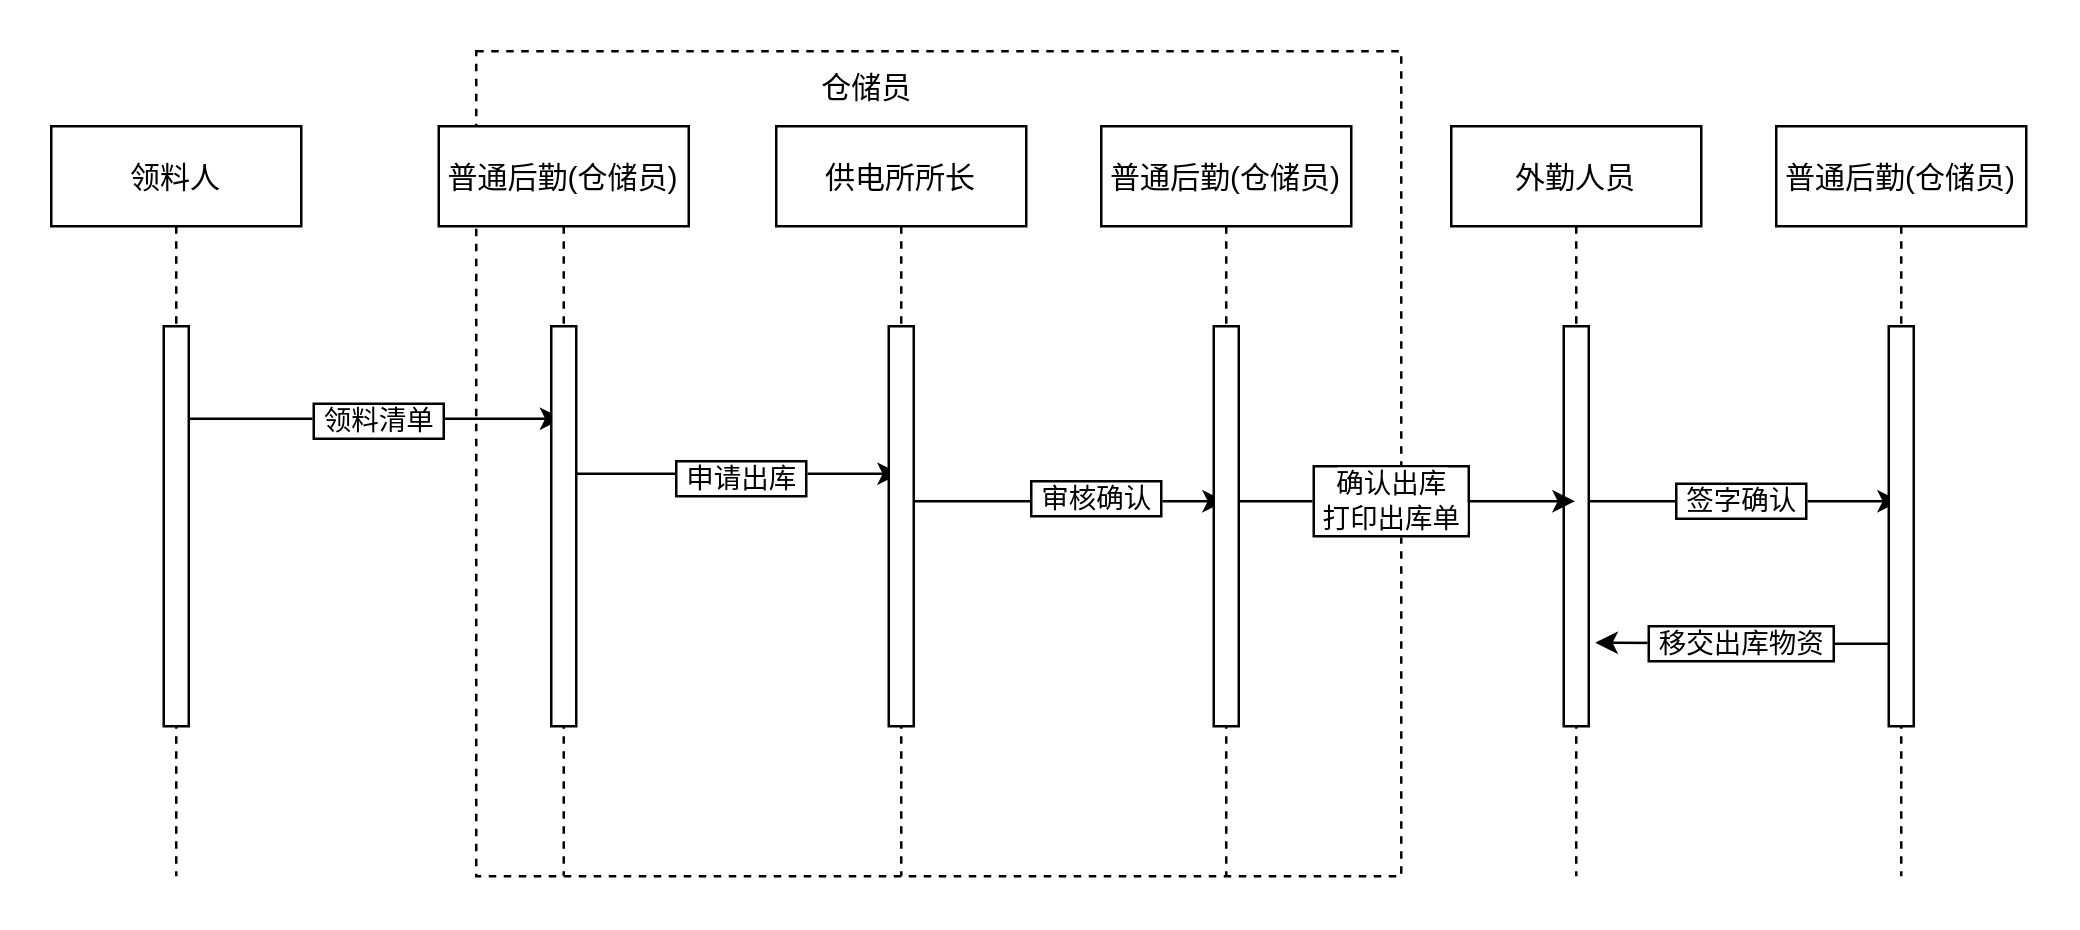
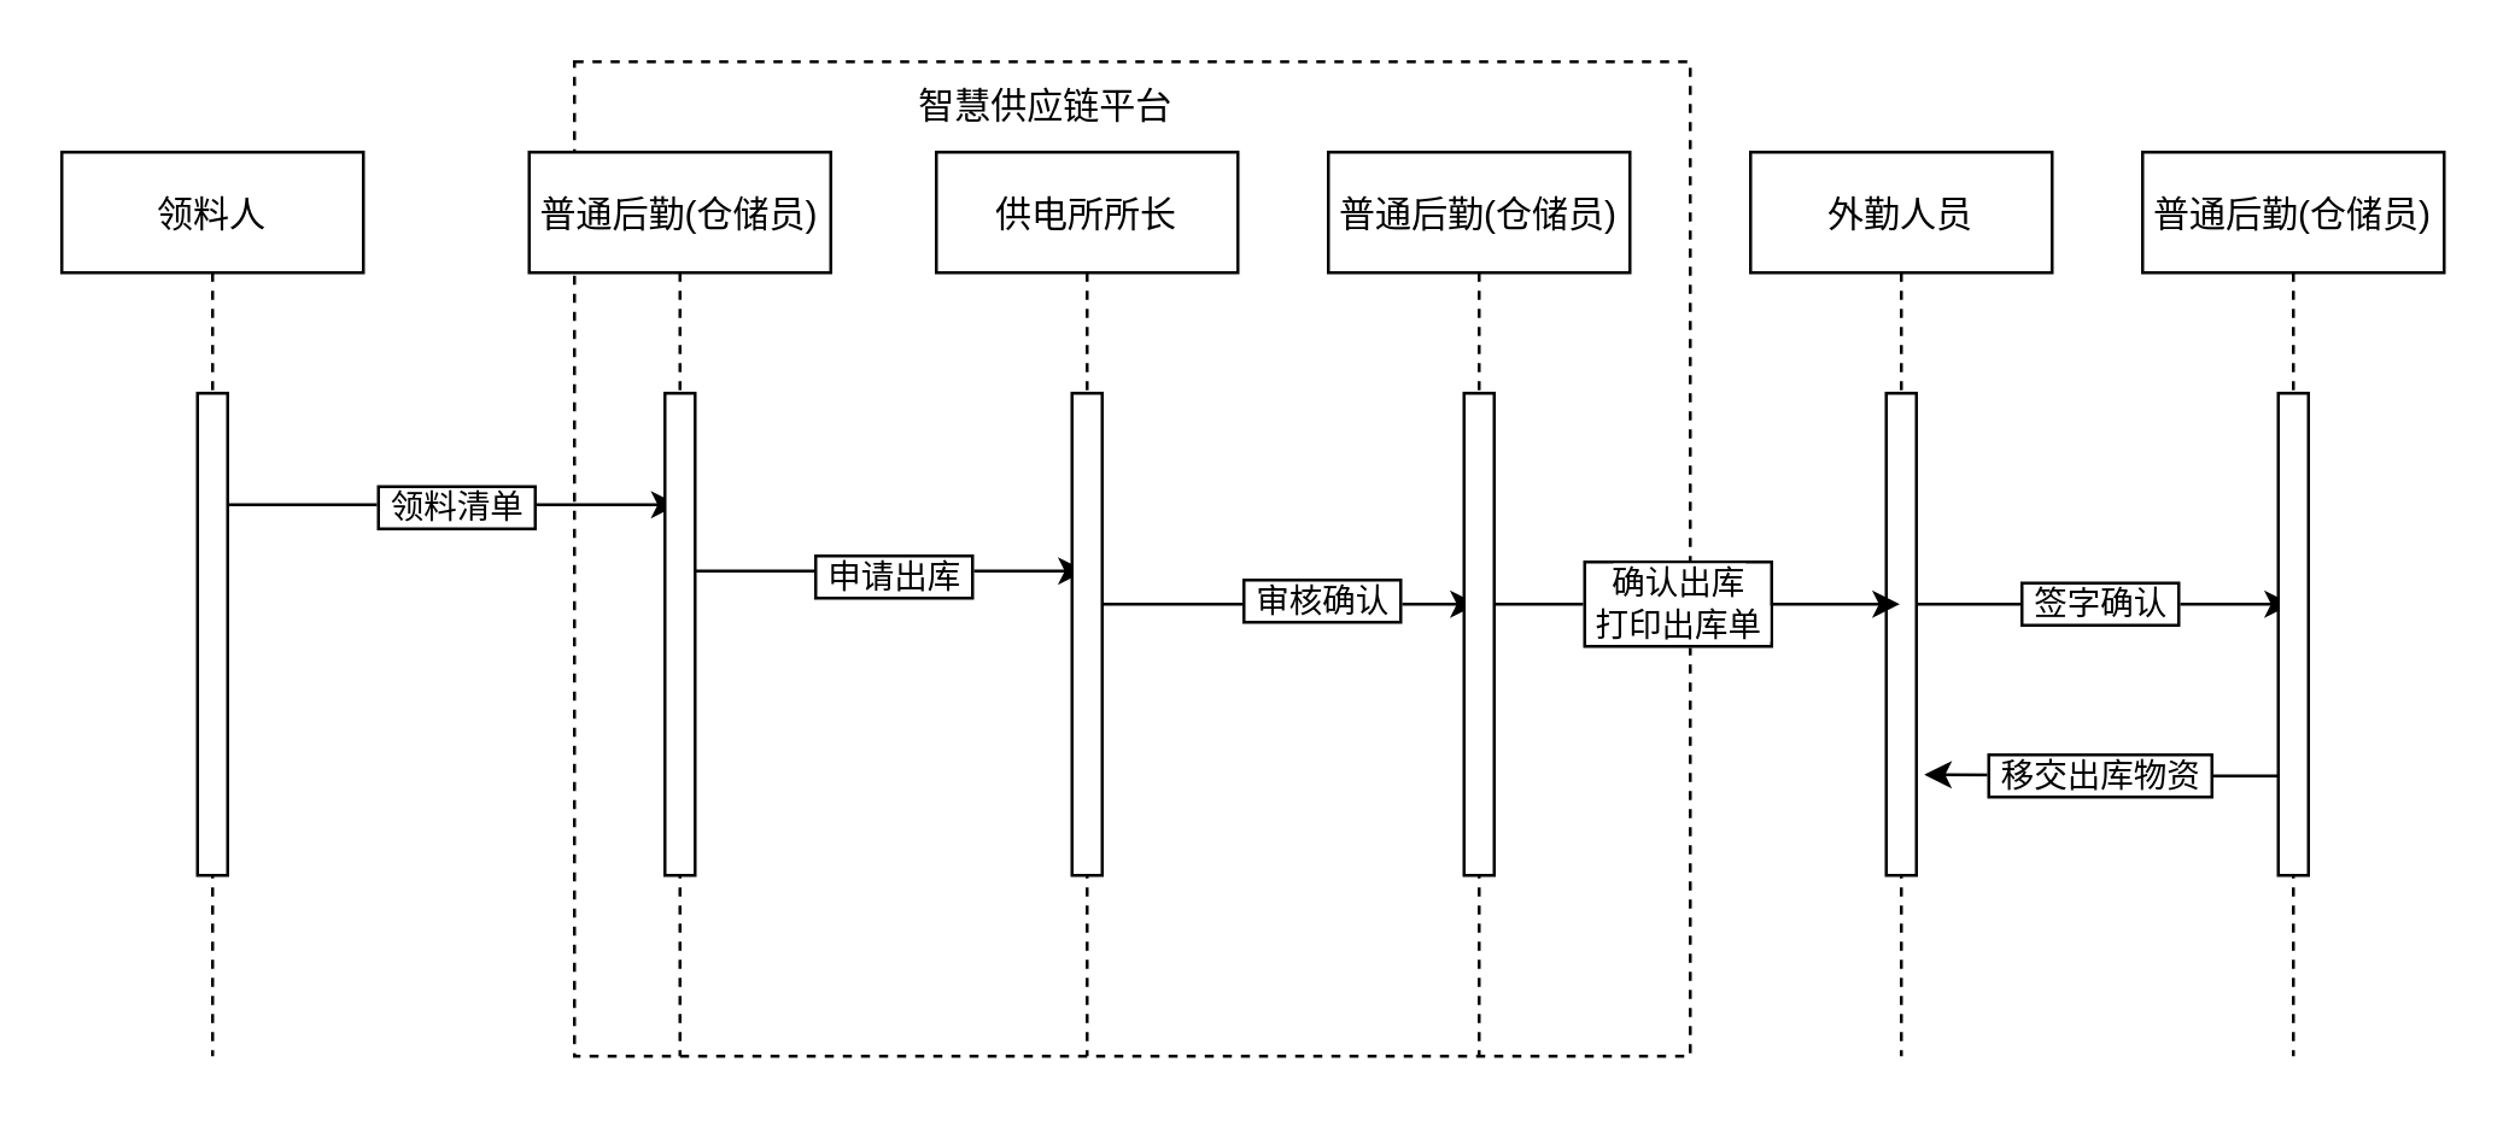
- <mxCell id="4" value="仓储员" style="text;html=1;strokeColor=none;fillColor=none;align=center;verticalAlign=middle;whiteSpace=wrap;rounded=0;dashed=1;" parent="2" vertex="1"><mxGeometry width="313.077" height="30" as="geometry" /></mxCell>
+ <mxCell id="4" value="智慧供应链平台" style="text;html=1;strokeColor=none;fillColor=none;align=center;verticalAlign=middle;whiteSpace=wrap;rounded=0;dashed=1;" parent="2" vertex="1"><mxGeometry width="313.077" height="30" as="geometry" /></mxCell>
